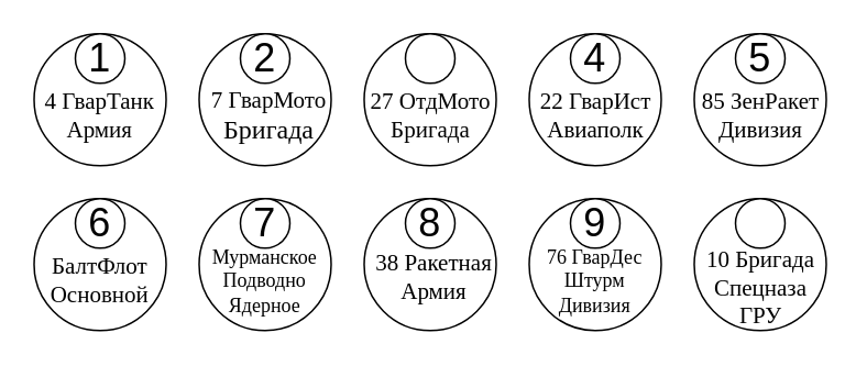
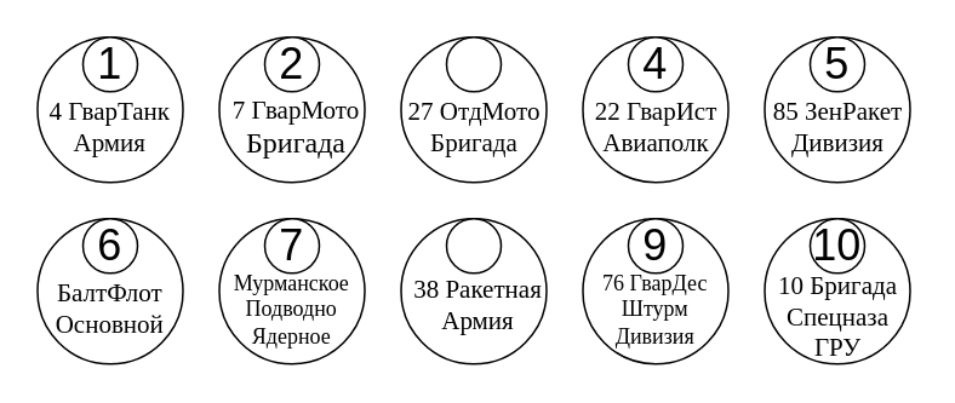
- <mxCell id="27" value="&lt;font style=&quot;font-size: 24px;&quot;&gt;8&lt;/font&gt;" style="text;html=1;align=center;verticalAlign=middle;whiteSpace=wrap;rounded=0;" parent="1" vertex="1"><mxGeometry x="250" y="125" width="20" height="20" as="geometry" /></mxCell>
+ <mxCell id="30" value="&lt;font style=&quot;font-size: 24px;&quot;&gt;10&lt;/font&gt;" style="text;html=1;align=center;verticalAlign=middle;whiteSpace=wrap;rounded=0;" parent="1" vertex="1"><mxGeometry x="450" y="125" width="20" height="20" as="geometry" /></mxCell>
